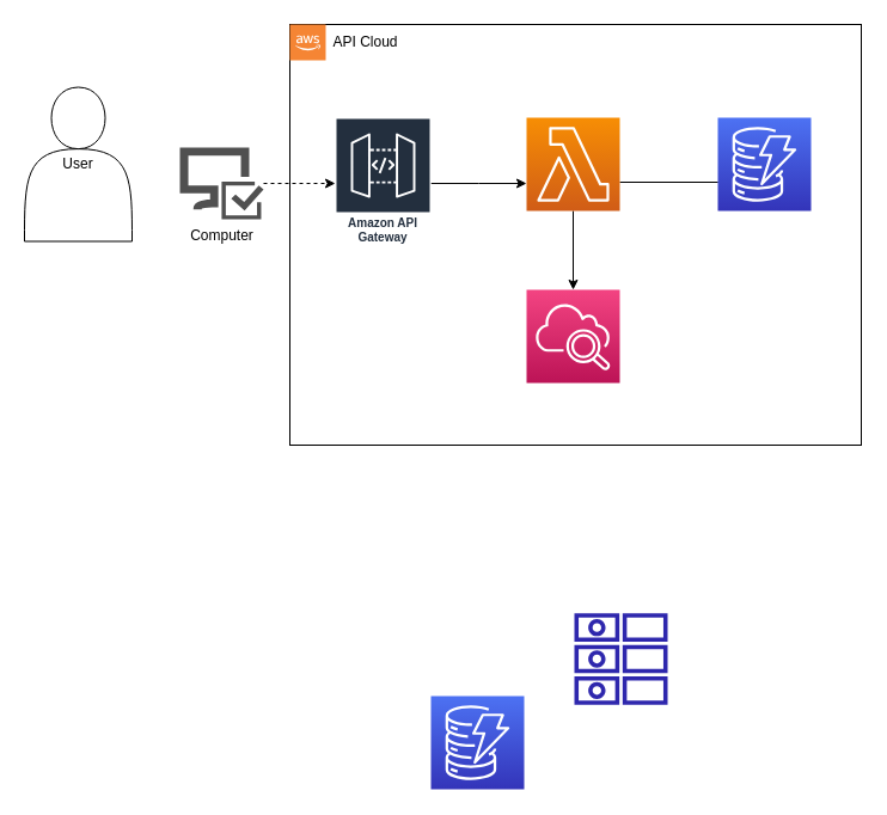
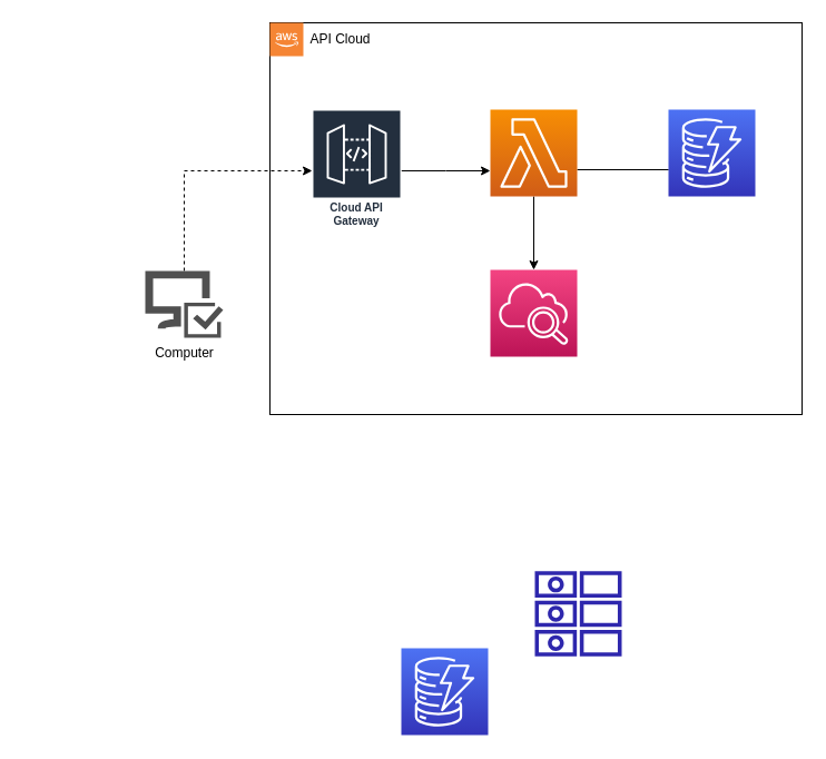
- <mxCell id="3" value="User" style="shape=actor;whiteSpace=wrap;html=1;" parent="1" vertex="1"><mxGeometry x="20" y="72.5" width="90" height="129" as="geometry" /></mxCell>
- <mxCell id="5" value="Computer" style="sketch=0;pointerEvents=1;shadow=0;dashed=0;html=1;strokeColor=none;labelPosition=center;verticalLabelPosition=bottom;verticalAlign=top;align=center;fillColor=#505050;shape=mxgraph.mscae.intune.computer_inventory" parent="1" vertex="1"><mxGeometry x="150" y="123" width="70" height="60" as="geometry" /></mxCell>
+ <mxCell id="5" value="Computer" style="sketch=0;pointerEvents=1;shadow=0;dashed=0;html=1;strokeColor=none;labelPosition=center;verticalLabelPosition=bottom;verticalAlign=top;align=center;fillColor=#505050;shape=mxgraph.mscae.intune.computer_inventory" parent="1" vertex="1"><mxGeometry x="130" y="243" width="70" height="60" as="geometry" /></mxCell>
- <mxCell id="10" value="Amazon API Gateway" style="sketch=0;outlineConnect=0;fontColor=#232F3E;gradientColor=none;strokeColor=#ffffff;fillColor=#232F3E;dashed=0;verticalLabelPosition=middle;verticalAlign=bottom;align=center;html=1;whiteSpace=wrap;fontSize=10;fontStyle=1;spacing=3;shape=mxgraph.aws4.productIcon;prIcon=mxgraph.aws4.api_gateway;" parent="1" vertex="1"><mxGeometry x="280" y="98" width="80" height="110" as="geometry" /></mxCell>
+ <mxCell id="10" value="Cloud API Gateway" style="sketch=0;outlineConnect=0;fontColor=#232F3E;gradientColor=none;strokeColor=#ffffff;fillColor=#232F3E;dashed=0;verticalLabelPosition=middle;verticalAlign=bottom;align=center;html=1;whiteSpace=wrap;fontSize=10;fontStyle=1;spacing=3;shape=mxgraph.aws4.productIcon;prIcon=mxgraph.aws4.api_gateway;" parent="1" vertex="1"><mxGeometry x="280" y="98" width="80" height="110" as="geometry" /></mxCell>
